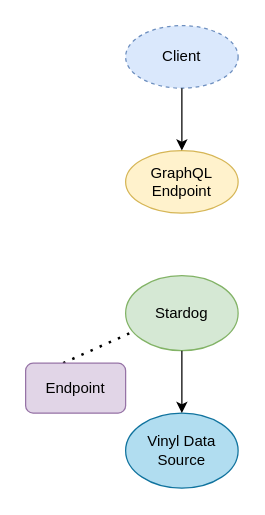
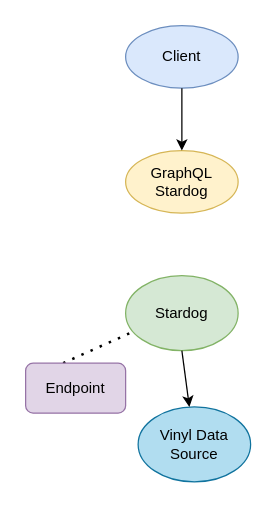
- <mxCell id="2" value="Client" style="ellipse;whiteSpace=wrap;html=1;fillColor=#dae8fc;strokeColor=#6c8ebf;dashed=1;" vertex="1" parent="1"><mxGeometry x="100" y="20" width="90" height="50" as="geometry" /></mxCell>
+ <mxCell id="2" value="Client" style="ellipse;whiteSpace=wrap;html=1;fillColor=#dae8fc;strokeColor=#6c8ebf;" vertex="1" parent="1"><mxGeometry x="100" y="20" width="90" height="50" as="geometry" /></mxCell>
- <mxCell id="3" value="GraphQL Endpoint" style="ellipse;whiteSpace=wrap;html=1;fillColor=#fff2cc;strokeColor=#d6b656;" vertex="1" parent="1"><mxGeometry x="100" y="120" width="90" height="50" as="geometry" /></mxCell>
+ <mxCell id="3" value="GraphQL Stardog" style="ellipse;whiteSpace=wrap;html=1;fillColor=#fff2cc;strokeColor=#d6b656;" vertex="1" parent="1"><mxGeometry x="100" y="120" width="90" height="50" as="geometry" /></mxCell>
- <mxCell id="6" value="Vinyl Data Source" style="ellipse;whiteSpace=wrap;html=1;fillColor=#b1ddf0;strokeColor=#10739e;" vertex="1" parent="1"><mxGeometry x="100" y="330" width="90" height="60" as="geometry" /></mxCell>
+ <mxCell id="6" value="Vinyl Data Source" style="ellipse;whiteSpace=wrap;html=1;fillColor=#b1ddf0;strokeColor=#10739e;" vertex="1" parent="1"><mxGeometry x="110" y="325" width="90" height="60" as="geometry" /></mxCell>
